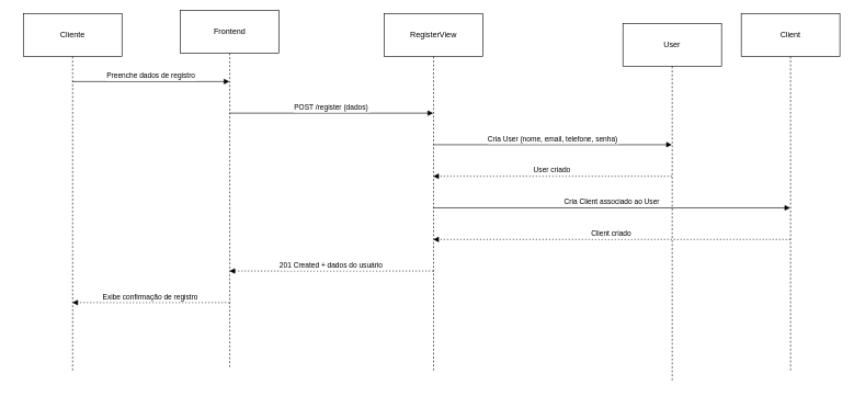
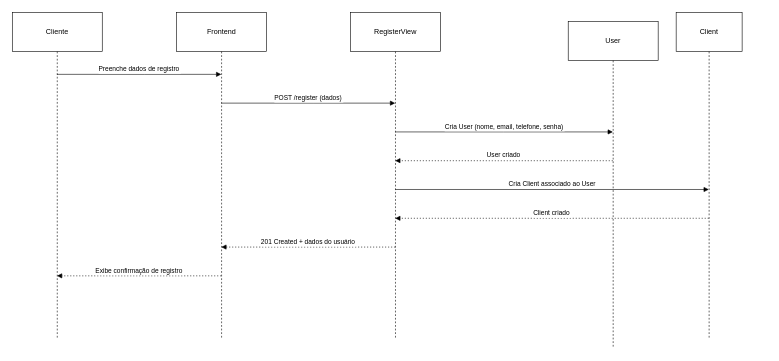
- <mxCell id="3" value="Frontend" style="shape=umlLifeline;perimeter=lifelinePerimeter;whiteSpace=wrap;container=1;dropTarget=0;collapsible=0;recursiveResize=0;outlineConnect=0;portConstraint=eastwest;newEdgeStyle={&quot;edgeStyle&quot;:&quot;elbowEdgeStyle&quot;,&quot;elbow&quot;:&quot;vertical&quot;,&quot;curved&quot;:0,&quot;rounded&quot;:0};size=65;" vertex="1" parent="1"><mxGeometry x="274" y="15" width="150" height="544" as="geometry" /></mxCell>
+ <mxCell id="3" value="Frontend" style="shape=umlLifeline;perimeter=lifelinePerimeter;whiteSpace=wrap;container=1;dropTarget=0;collapsible=0;recursiveResize=0;outlineConnect=0;portConstraint=eastwest;newEdgeStyle={&quot;edgeStyle&quot;:&quot;elbowEdgeStyle&quot;,&quot;elbow&quot;:&quot;vertical&quot;,&quot;curved&quot;:0,&quot;rounded&quot;:0};size=65;" vertex="1" parent="1"><mxGeometry x="294" y="20" width="150" height="544" as="geometry" /></mxCell>
- <mxCell id="2" value="Cliente" style="shape=umlLifeline;perimeter=lifelinePerimeter;whiteSpace=wrap;container=1;dropTarget=0;collapsible=0;recursiveResize=0;outlineConnect=0;portConstraint=eastwest;newEdgeStyle={&quot;edgeStyle&quot;:&quot;elbowEdgeStyle&quot;,&quot;elbow&quot;:&quot;vertical&quot;,&quot;curved&quot;:0,&quot;rounded&quot;:0};size=65;" vertex="1" parent="1"><mxGeometry x="35" y="20" width="150" height="544" as="geometry" /></mxCell>
+ <mxCell id="2" value="Cliente" style="shape=umlLifeline;perimeter=lifelinePerimeter;whiteSpace=wrap;container=1;dropTarget=0;collapsible=0;recursiveResize=0;outlineConnect=0;portConstraint=eastwest;newEdgeStyle={&quot;edgeStyle&quot;:&quot;elbowEdgeStyle&quot;,&quot;elbow&quot;:&quot;vertical&quot;,&quot;curved&quot;:0,&quot;rounded&quot;:0};size=65;" vertex="1" parent="1"><mxGeometry x="20" y="20" width="150" height="544" as="geometry" /></mxCell>
- <mxCell id="6" value="Client" style="shape=umlLifeline;perimeter=lifelinePerimeter;whiteSpace=wrap;container=1;dropTarget=0;collapsible=0;recursiveResize=0;outlineConnect=0;portConstraint=eastwest;newEdgeStyle={&quot;edgeStyle&quot;:&quot;elbowEdgeStyle&quot;,&quot;elbow&quot;:&quot;vertical&quot;,&quot;curved&quot;:0,&quot;rounded&quot;:0};size=65;" vertex="1" parent="1"><mxGeometry x="1127" y="20" width="150" height="544" as="geometry" /></mxCell>
+ <mxCell id="6" value="Client" style="shape=umlLifeline;perimeter=lifelinePerimeter;whiteSpace=wrap;container=1;dropTarget=0;collapsible=0;recursiveResize=0;outlineConnect=0;portConstraint=eastwest;newEdgeStyle={&quot;edgeStyle&quot;:&quot;elbowEdgeStyle&quot;,&quot;elbow&quot;:&quot;vertical&quot;,&quot;curved&quot;:0,&quot;rounded&quot;:0};size=65;" vertex="1" parent="1"><mxGeometry x="1127" y="20" width="110" height="544" as="geometry" /></mxCell>
